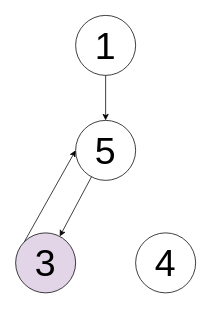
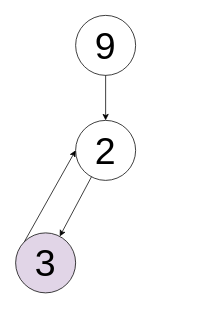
- <mxCell id="2" value="&lt;font style=&quot;font-size: 50px&quot;&gt;1&lt;/font&gt;" style="ellipse;whiteSpace=wrap;html=1;aspect=fixed;" vertex="1" parent="1"><mxGeometry x="100" y="20" width="80" height="80" as="geometry" /></mxCell>
+ <mxCell id="2" value="&lt;font style=&quot;font-size: 50px&quot;&gt;9&lt;/font&gt;" style="ellipse;whiteSpace=wrap;html=1;aspect=fixed;" vertex="1" parent="1"><mxGeometry x="100" y="20" width="80" height="80" as="geometry" /></mxCell>
- <mxCell id="3" value="&lt;font style=&quot;font-size: 50px&quot;&gt;5&lt;/font&gt;" style="ellipse;whiteSpace=wrap;html=1;aspect=fixed;" vertex="1" parent="1"><mxGeometry x="100" y="160" width="80" height="80" as="geometry" /></mxCell>
+ <mxCell id="3" value="&lt;font style=&quot;font-size: 50px&quot;&gt;2&lt;/font&gt;" style="ellipse;whiteSpace=wrap;html=1;aspect=fixed;" vertex="1" parent="1"><mxGeometry x="100" y="160" width="80" height="80" as="geometry" /></mxCell>
- <mxCell id="5" value="&lt;span style=&quot;font-size: 50px&quot;&gt;4&lt;/span&gt;" style="ellipse;whiteSpace=wrap;html=1;aspect=fixed;" vertex="1" parent="1"><mxGeometry x="180" y="310" width="80" height="80" as="geometry" /></mxCell>
